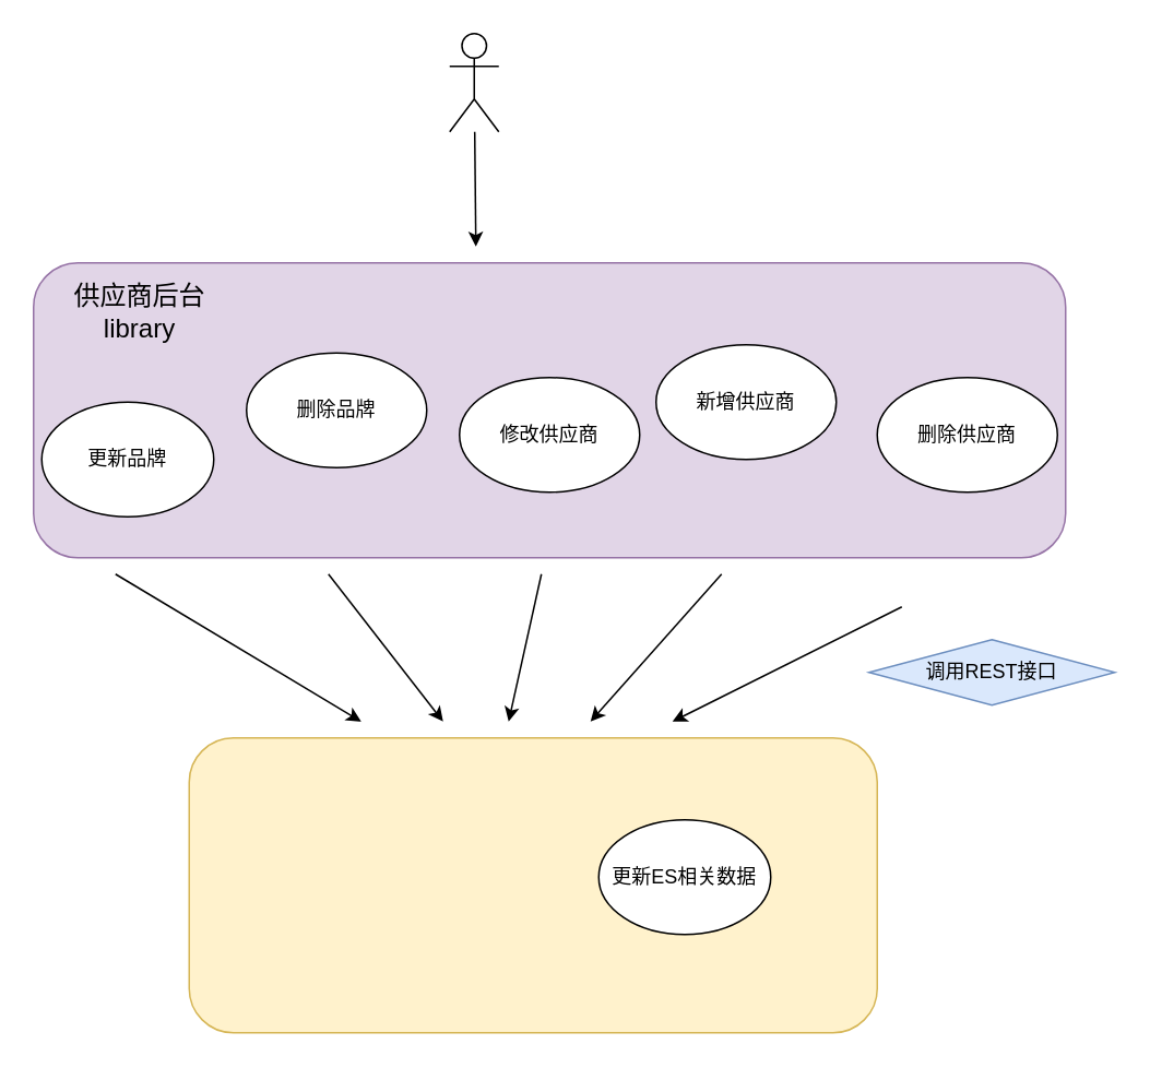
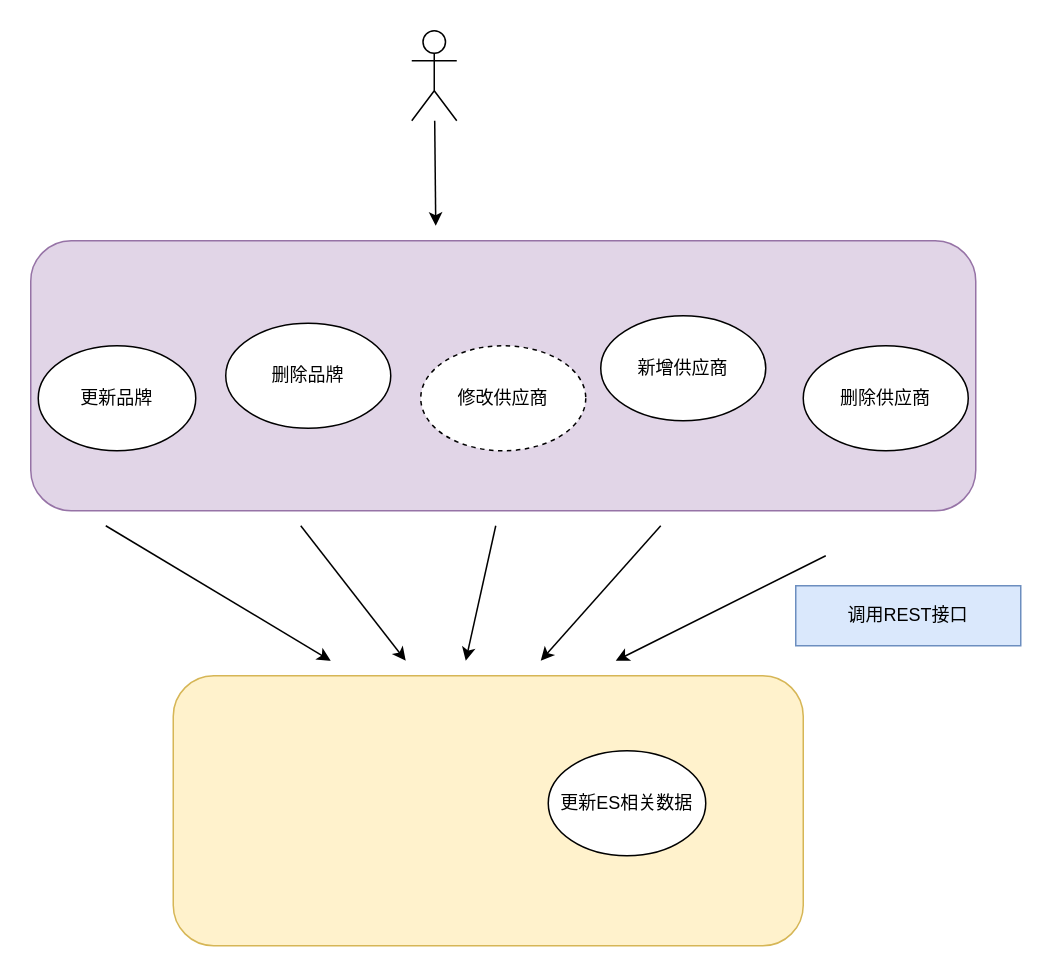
- <mxCell id="5" value="&lt;font style=&quot;font-size: 16px;&quot;&gt;供应商后台library&lt;/font&gt;" style="text;html=1;strokeColor=none;fillColor=none;align=center;verticalAlign=middle;whiteSpace=wrap;rounded=0;" parent="3" vertex="1"><mxGeometry x="10" width="110" height="60" as="geometry" /></mxCell>
- <mxCell id="8" value="修改供应商" style="ellipse;whiteSpace=wrap;html=1;" parent="3" vertex="1"><mxGeometry x="260" y="70" width="110" height="70" as="geometry" /></mxCell>
+ <mxCell id="8" value="修改供应商" style="ellipse;whiteSpace=wrap;html=1;dashed=1;" parent="3" vertex="1"><mxGeometry x="260" y="70" width="110" height="70" as="geometry" /></mxCell>
- <mxCell id="6" value="更新品牌" style="ellipse;whiteSpace=wrap;html=1;" parent="3" vertex="1"><mxGeometry x="5" y="85" width="105" height="70" as="geometry" /></mxCell>
+ <mxCell id="6" value="更新品牌" style="ellipse;whiteSpace=wrap;html=1;" parent="3" vertex="1"><mxGeometry x="5" y="70" width="105" height="70" as="geometry" /></mxCell>
- <mxCell id="20" value="调用REST接口" style="rhombus;whiteSpace=wrap;html=1;fillColor=#dae8fc;strokeColor=#6c8ebf;" vertex="1" parent="1"><mxGeometry x="530" y="390" width="150" height="40" as="geometry" /></mxCell>
+ <mxCell id="20" value="调用REST接口" style="rounded=0;whiteSpace=wrap;html=1;fillColor=#dae8fc;strokeColor=#6c8ebf;" vertex="1" parent="1"><mxGeometry x="530" y="390" width="150" height="40" as="geometry" /></mxCell>
